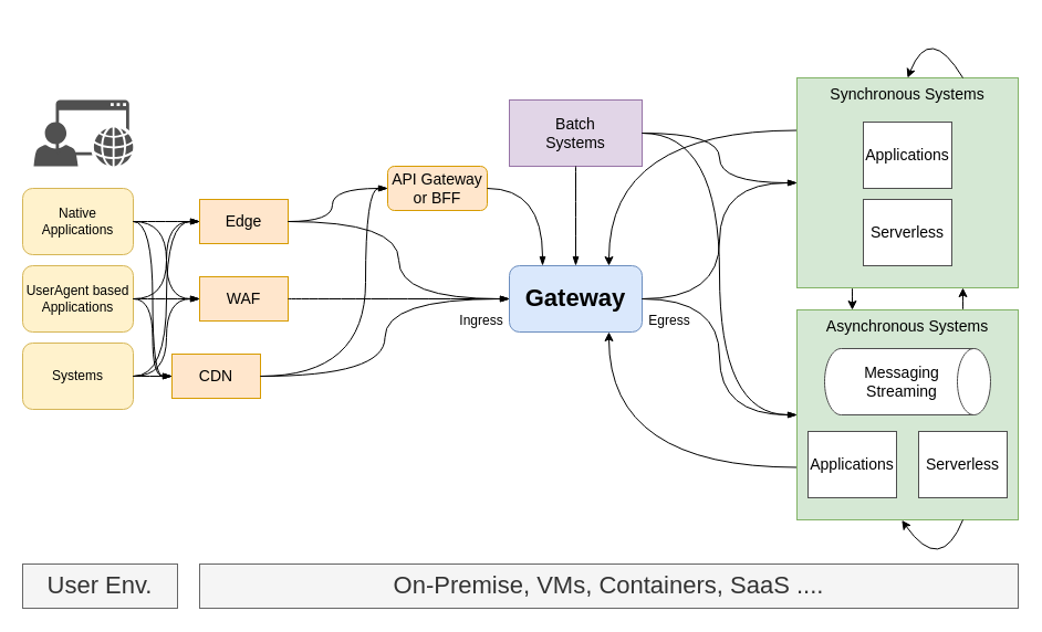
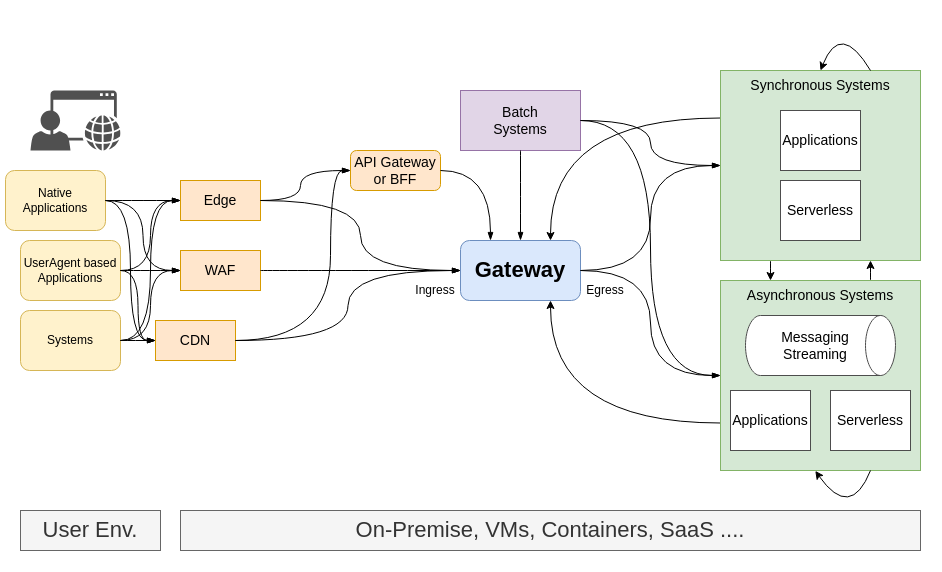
- <mxCell id="4" value="Native&lt;br style=&quot;font-size: 12px;&quot;&gt;Applications" style="rounded=1;whiteSpace=wrap;html=1;fillColor=#fff2cc;strokeColor=#d6b656;fontSize=12;" parent="1" vertex="1"><mxGeometry x="20" y="170" width="100" height="60" as="geometry" /></mxCell>
+ <mxCell id="4" value="Native&lt;br style=&quot;font-size: 12px;&quot;&gt;Applications" style="rounded=1;whiteSpace=wrap;html=1;fillColor=#fff2cc;strokeColor=#d6b656;fontSize=12;" parent="1" vertex="1"><mxGeometry x="5" y="170" width="100" height="60" as="geometry" /></mxCell>
